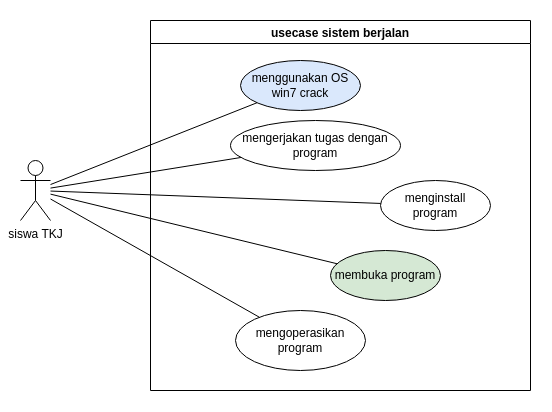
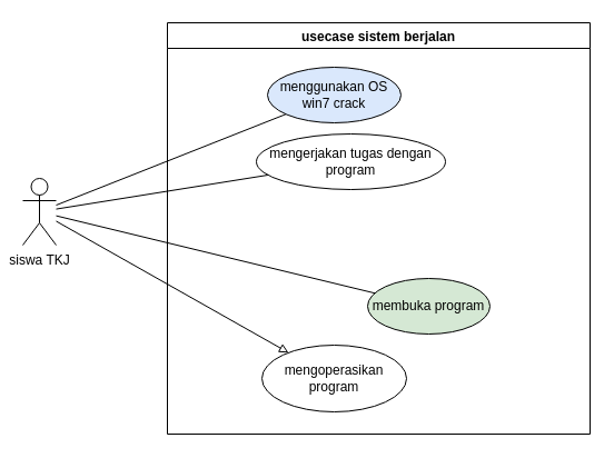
- <mxCell id="8" style="rounded=0;orthogonalLoop=1;jettySize=auto;html=1;endArrow=none;endFill=0;" parent="1" source="13" edge="1" target="4"><mxGeometry relative="1" as="geometry"><mxPoint x="120" y="80" as="targetPoint" /></mxGeometry></mxCell>
- <mxCell id="4" value="menginstall program" style="ellipse;whiteSpace=wrap;html=1;" parent="2" vertex="1"><mxGeometry x="230" y="160" width="110" height="50" as="geometry" /></mxCell>
- <mxCell id="10" style="edgeStyle=none;rounded=0;orthogonalLoop=1;jettySize=auto;html=1;endArrow=none;endFill=0;" parent="1" source="13" target="6" edge="1"><mxGeometry relative="1" as="geometry"><mxPoint x="60" y="160" as="targetPoint" /></mxGeometry></mxCell>
+ <mxCell id="10" style="edgeStyle=none;rounded=0;orthogonalLoop=1;jettySize=auto;html=1;endArrow=block;endFill=0;" parent="1" source="13" target="6" edge="1"><mxGeometry relative="1" as="geometry"><mxPoint x="60" y="160" as="targetPoint" /></mxGeometry></mxCell>
